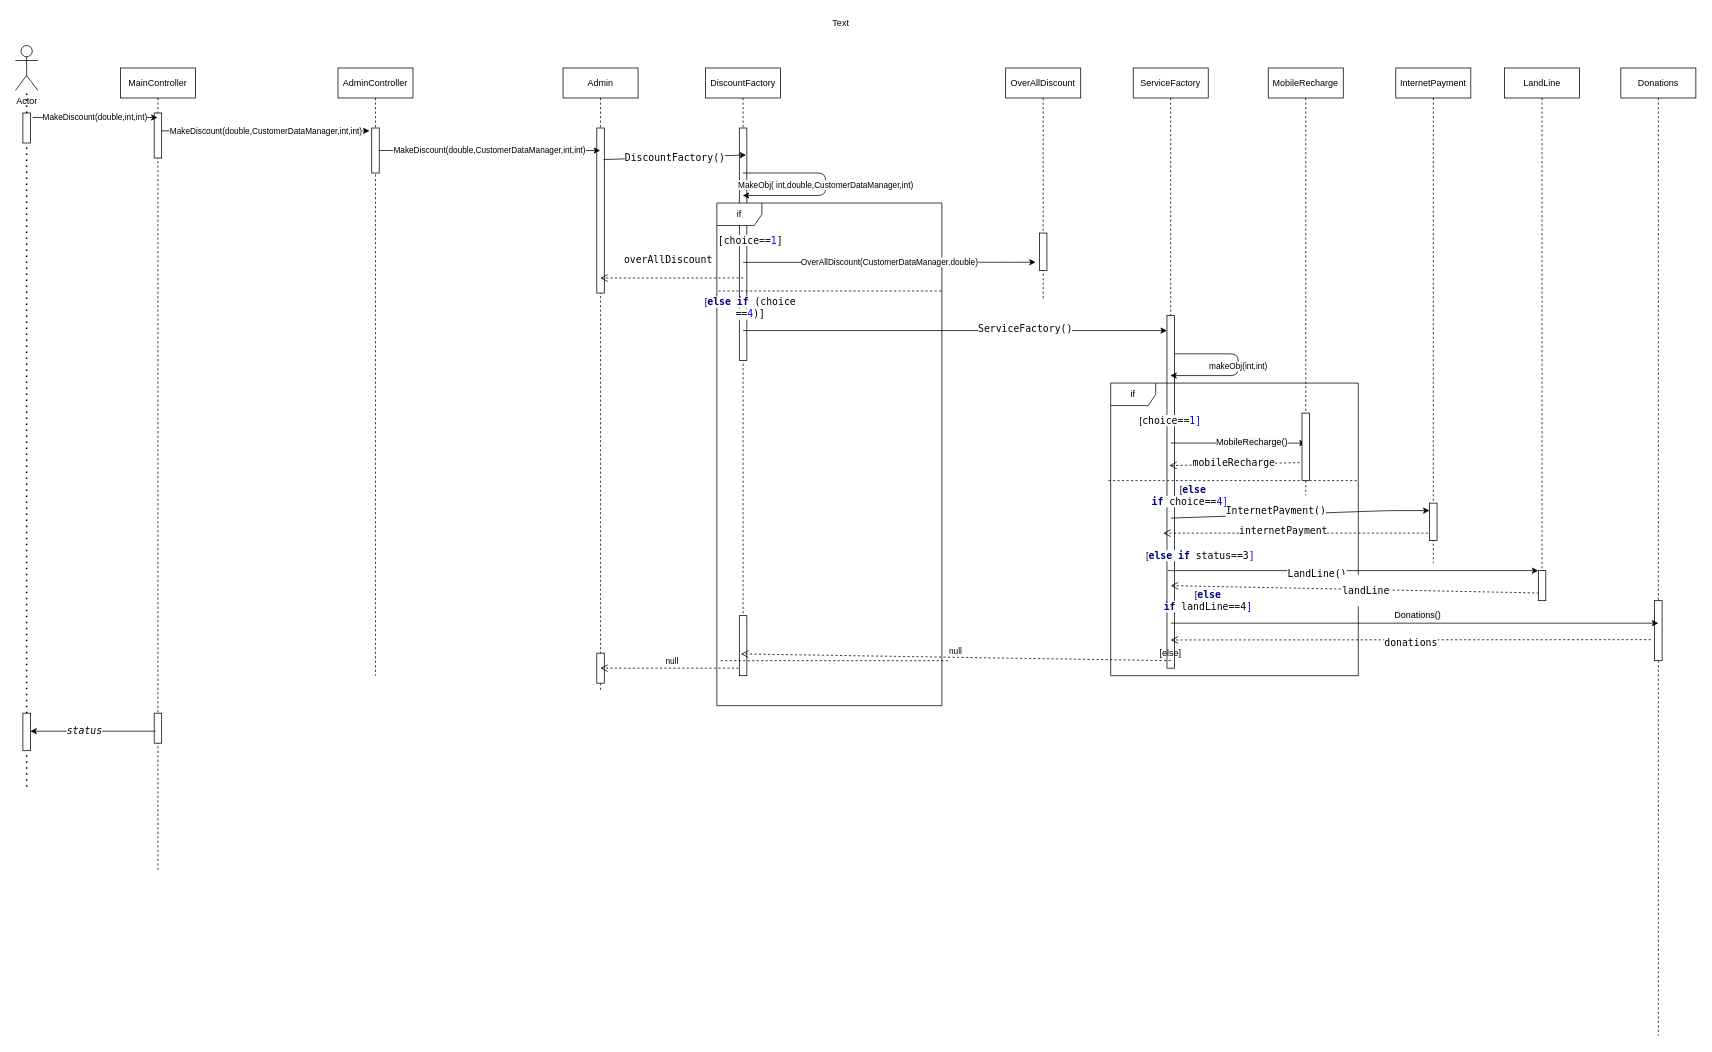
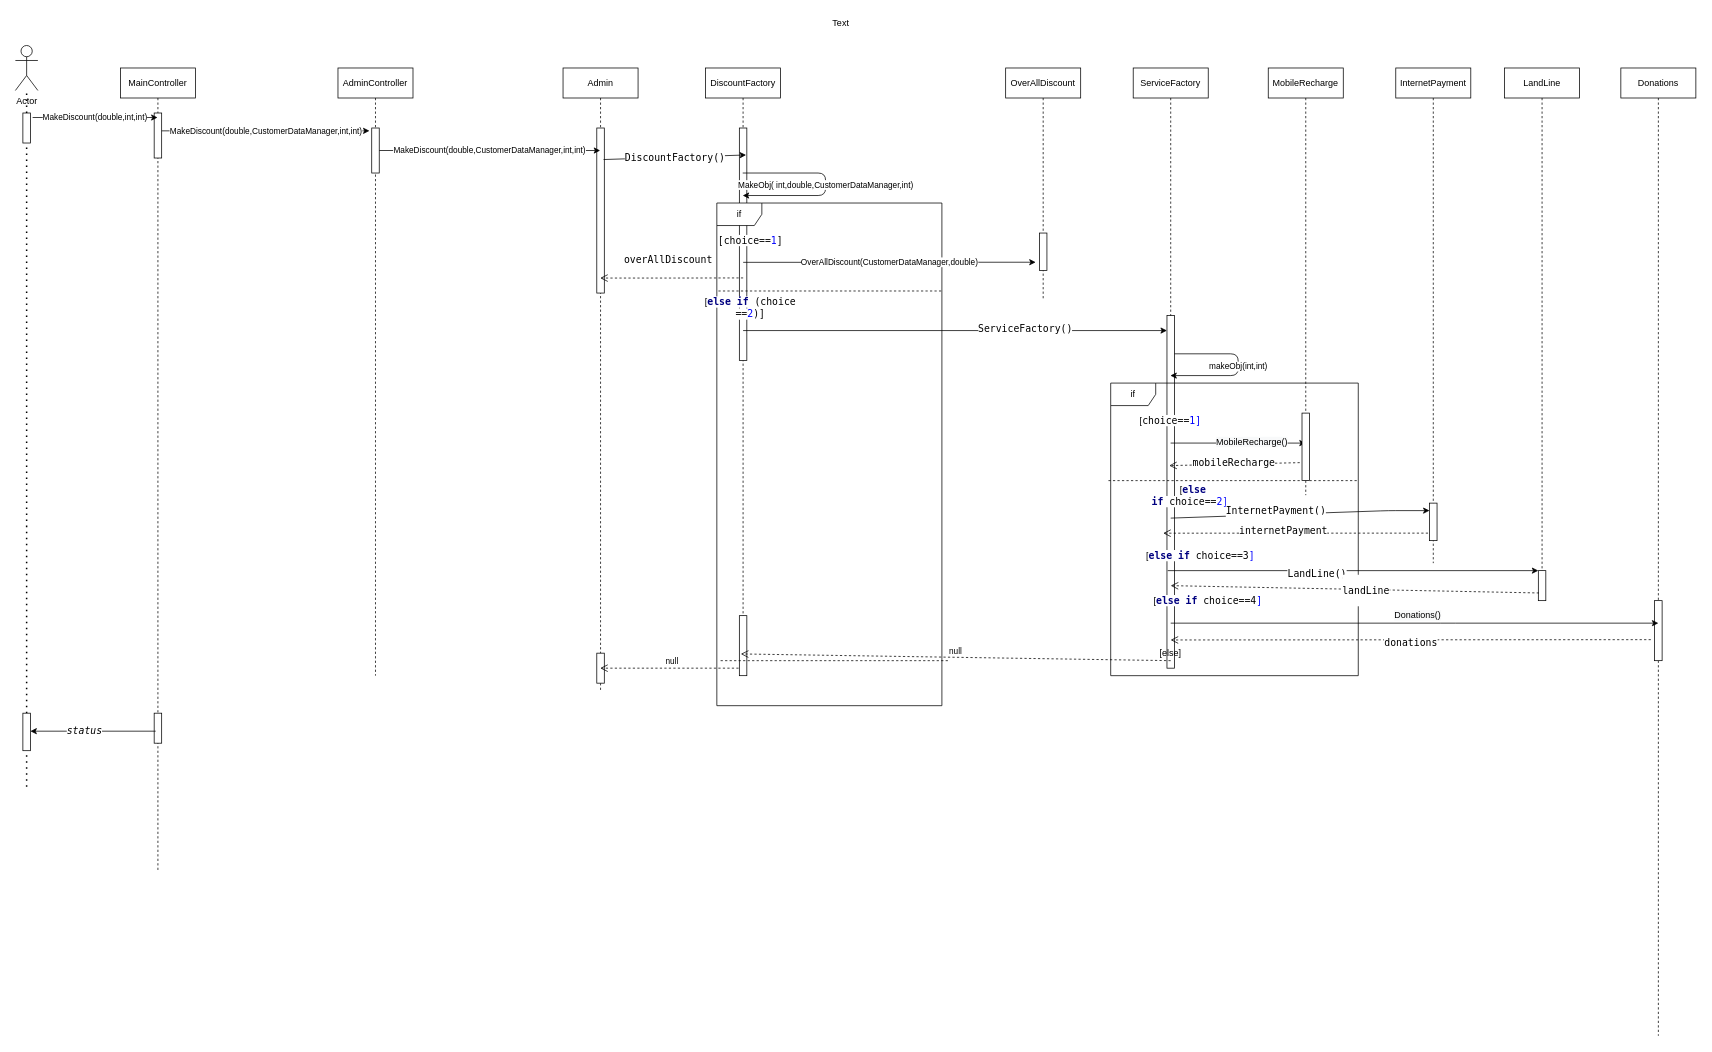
- <mxCell id="30" value="[&lt;span style=&quot;background-color: rgb(255 , 255 , 255) ; font-family: &amp;#34;jetbrains mono&amp;#34; , monospace ; font-size: 9.8pt ; color: rgb(0 , 0 , 128) ; font-weight: bold&quot;&gt;else if &lt;/span&gt;&lt;span style=&quot;background-color: rgb(255 , 255 , 255) ; font-family: &amp;#34;jetbrains mono&amp;#34; , monospace ; font-size: 9.8pt&quot;&gt;(choice ==&lt;/span&gt;&lt;span style=&quot;background-color: rgb(255 , 255 , 255) ; font-family: &amp;#34;jetbrains mono&amp;#34; , monospace ; font-size: 9.8pt ; color: rgb(0 , 0 , 255)&quot;&gt;4&lt;/span&gt;&lt;span style=&quot;background-color: rgb(255 , 255 , 255) ; font-family: &amp;#34;jetbrains mono&amp;#34; , monospace ; font-size: 9.8pt&quot;&gt;)]&lt;/span&gt;" style="text;html=1;strokeColor=none;fillColor=none;align=center;verticalAlign=middle;whiteSpace=wrap;rounded=0;" parent="1" vertex="1"><mxGeometry x="930" y="400" width="140" height="20" as="geometry" /></mxCell>
+ <mxCell id="30" value="[&lt;span style=&quot;background-color: rgb(255 , 255 , 255) ; font-family: &amp;#34;jetbrains mono&amp;#34; , monospace ; font-size: 9.8pt ; color: rgb(0 , 0 , 128) ; font-weight: bold&quot;&gt;else if &lt;/span&gt;&lt;span style=&quot;background-color: rgb(255 , 255 , 255) ; font-family: &amp;#34;jetbrains mono&amp;#34; , monospace ; font-size: 9.8pt&quot;&gt;(choice ==&lt;/span&gt;&lt;span style=&quot;background-color: rgb(255 , 255 , 255) ; font-family: &amp;#34;jetbrains mono&amp;#34; , monospace ; font-size: 9.8pt ; color: rgb(0 , 0 , 255)&quot;&gt;2&lt;/span&gt;&lt;span style=&quot;background-color: rgb(255 , 255 , 255) ; font-family: &amp;#34;jetbrains mono&amp;#34; , monospace ; font-size: 9.8pt&quot;&gt;)]&lt;/span&gt;" style="text;html=1;strokeColor=none;fillColor=none;align=center;verticalAlign=middle;whiteSpace=wrap;rounded=0;" parent="1" vertex="1"><mxGeometry x="930" y="400" width="140" height="20" as="geometry" /></mxCell>
- <mxCell id="41" value="[&lt;span style=&quot;background-color: rgb(255 , 255 , 255) ; font-family: &amp;#34;jetbrains mono&amp;#34; , monospace ; font-size: 9.8pt ; color: rgb(0 , 0 , 128) ; font-weight: bold&quot;&gt;else if&amp;nbsp;&lt;/span&gt;&lt;span style=&quot;background-color: rgb(255 , 255 , 255) ; font-family: &amp;#34;jetbrains mono&amp;#34; , monospace ; font-size: 9.8pt&quot;&gt;choice==&lt;/span&gt;&lt;span style=&quot;background-color: rgb(255 , 255 , 255) ; font-family: &amp;#34;jetbrains mono&amp;#34; , monospace ; font-size: 9.8pt ; color: rgb(0 , 0 , 255)&quot;&gt;4&lt;/span&gt;&lt;span style=&quot;background-color: rgb(255 , 255 , 255) ; color: rgb(0 , 0 , 255) ; font-family: &amp;#34;jetbrains mono&amp;#34; , monospace ; font-size: 9.8pt&quot;&gt;]]&lt;/span&gt;" style="text;html=1;strokeColor=none;fillColor=none;align=center;verticalAlign=middle;whiteSpace=wrap;rounded=0;" parent="1" vertex="1"><mxGeometry x="1520" y="650" width="140" height="20" as="geometry" /></mxCell>
+ <mxCell id="41" value="[&lt;span style=&quot;background-color: rgb(255 , 255 , 255) ; font-family: &amp;#34;jetbrains mono&amp;#34; , monospace ; font-size: 9.8pt ; color: rgb(0 , 0 , 128) ; font-weight: bold&quot;&gt;else if&amp;nbsp;&lt;/span&gt;&lt;span style=&quot;background-color: rgb(255 , 255 , 255) ; font-family: &amp;#34;jetbrains mono&amp;#34; , monospace ; font-size: 9.8pt&quot;&gt;choice==&lt;/span&gt;&lt;span style=&quot;background-color: rgb(255 , 255 , 255) ; font-family: &amp;#34;jetbrains mono&amp;#34; , monospace ; font-size: 9.8pt ; color: rgb(0 , 0 , 255)&quot;&gt;2&lt;/span&gt;&lt;span style=&quot;background-color: rgb(255 , 255 , 255) ; color: rgb(0 , 0 , 255) ; font-family: &amp;#34;jetbrains mono&amp;#34; , monospace ; font-size: 9.8pt&quot;&gt;]]&lt;/span&gt;" style="text;html=1;strokeColor=none;fillColor=none;align=center;verticalAlign=middle;whiteSpace=wrap;rounded=0;" parent="1" vertex="1"><mxGeometry x="1520" y="650" width="140" height="20" as="geometry" /></mxCell>
- <mxCell id="46" value="[&lt;span style=&quot;background-color: rgb(255 , 255 , 255) ; font-family: &amp;#34;jetbrains mono&amp;#34; , monospace ; font-size: 9.8pt ; color: rgb(0 , 0 , 128) ; font-weight: bold&quot;&gt;else if&amp;nbsp;&lt;/span&gt;&lt;span style=&quot;background-color: rgb(255 , 255 , 255) ; font-family: &amp;#34;jetbrains mono&amp;#34; , monospace ; font-size: 9.8pt&quot;&gt;status==3&lt;/span&gt;&lt;span style=&quot;background-color: rgb(255 , 255 , 255) ; color: rgb(0 , 0 , 255) ; font-family: &amp;#34;jetbrains mono&amp;#34; , monospace ; font-size: 9.8pt&quot;&gt;]&lt;/span&gt;" style="text;html=1;strokeColor=none;fillColor=none;align=center;verticalAlign=middle;whiteSpace=wrap;rounded=0;" parent="1" vertex="1"><mxGeometry x="1520" y="730" width="160" height="20" as="geometry" /></mxCell>
+ <mxCell id="46" value="[&lt;span style=&quot;background-color: rgb(255 , 255 , 255) ; font-family: &amp;#34;jetbrains mono&amp;#34; , monospace ; font-size: 9.8pt ; color: rgb(0 , 0 , 128) ; font-weight: bold&quot;&gt;else if&amp;nbsp;&lt;/span&gt;&lt;span style=&quot;background-color: rgb(255 , 255 , 255) ; font-family: &amp;#34;jetbrains mono&amp;#34; , monospace ; font-size: 9.8pt&quot;&gt;choice==3&lt;/span&gt;&lt;span style=&quot;background-color: rgb(255 , 255 , 255) ; color: rgb(0 , 0 , 255) ; font-family: &amp;#34;jetbrains mono&amp;#34; , monospace ; font-size: 9.8pt&quot;&gt;]&lt;/span&gt;" style="text;html=1;strokeColor=none;fillColor=none;align=center;verticalAlign=middle;whiteSpace=wrap;rounded=0;" parent="1" vertex="1"><mxGeometry x="1520" y="730" width="160" height="20" as="geometry" /></mxCell>
- <mxCell id="51" value="[&lt;span style=&quot;background-color: rgb(255 , 255 , 255) ; font-family: &amp;#34;jetbrains mono&amp;#34; , monospace ; font-size: 9.8pt ; color: rgb(0 , 0 , 128) ; font-weight: bold&quot;&gt;else if&amp;nbsp;&lt;/span&gt;&lt;span style=&quot;background-color: rgb(255 , 255 , 255) ; font-family: &amp;#34;jetbrains mono&amp;#34; , monospace ; font-size: 9.8pt&quot;&gt;landLine==4&lt;/span&gt;&lt;span style=&quot;background-color: rgb(255 , 255 , 255) ; color: rgb(0 , 0 , 255) ; font-family: &amp;#34;jetbrains mono&amp;#34; , monospace ; font-size: 9.8pt&quot;&gt;]&lt;/span&gt;" style="text;html=1;strokeColor=none;fillColor=none;align=center;verticalAlign=middle;whiteSpace=wrap;rounded=0;" parent="1" vertex="1"><mxGeometry x="1530" y="790" width="160" height="20" as="geometry" /></mxCell>
+ <mxCell id="51" value="[&lt;span style=&quot;background-color: rgb(255 , 255 , 255) ; font-family: &amp;#34;jetbrains mono&amp;#34; , monospace ; font-size: 9.8pt ; color: rgb(0 , 0 , 128) ; font-weight: bold&quot;&gt;else if&amp;nbsp;&lt;/span&gt;&lt;span style=&quot;background-color: rgb(255 , 255 , 255) ; font-family: &amp;#34;jetbrains mono&amp;#34; , monospace ; font-size: 9.8pt&quot;&gt;choice==4&lt;/span&gt;&lt;span style=&quot;background-color: rgb(255 , 255 , 255) ; color: rgb(0 , 0 , 255) ; font-family: &amp;#34;jetbrains mono&amp;#34; , monospace ; font-size: 9.8pt&quot;&gt;]&lt;/span&gt;" style="text;html=1;strokeColor=none;fillColor=none;align=center;verticalAlign=middle;whiteSpace=wrap;rounded=0;" parent="1" vertex="1"><mxGeometry x="1530" y="790" width="160" height="20" as="geometry" /></mxCell>
